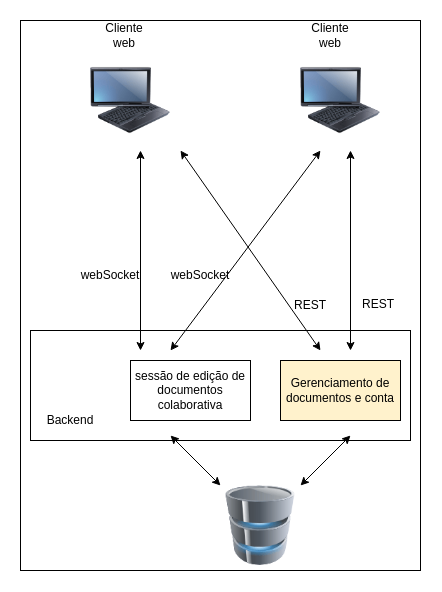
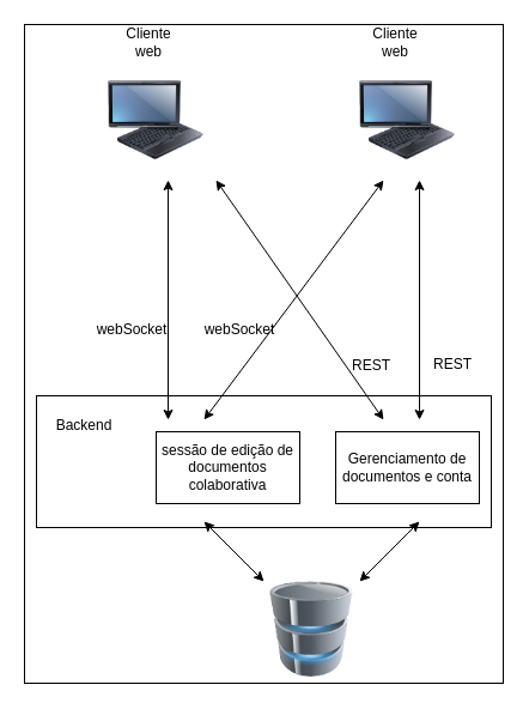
- <mxCell id="9" value="&lt;div&gt;Gerenciamento de&lt;/div&gt;&lt;div&gt;documentos e conta&lt;/div&gt;" style="rounded=0;whiteSpace=wrap;html=1;fillColor=#fff2cc;" vertex="1" parent="1"><mxGeometry x="280" y="360" width="120" height="60" as="geometry" /></mxCell>
+ <mxCell id="9" value="&lt;div&gt;Gerenciamento de&lt;/div&gt;&lt;div&gt;documentos e conta&lt;/div&gt;" style="rounded=0;whiteSpace=wrap;html=1;" vertex="1" parent="1"><mxGeometry x="280" y="360" width="120" height="60" as="geometry" /></mxCell>
- <mxCell id="21" value="Backend" style="text;html=1;strokeColor=none;fillColor=none;align=center;verticalAlign=middle;whiteSpace=wrap;rounded=0;" vertex="1" parent="1"><mxGeometry x="40" y="405" width="60" height="30" as="geometry" /></mxCell>
+ <mxCell id="21" value="Backend" style="text;html=1;strokeColor=none;fillColor=none;align=center;verticalAlign=middle;whiteSpace=wrap;rounded=0;" vertex="1" parent="1"><mxGeometry x="40" y="340" width="60" height="30" as="geometry" /></mxCell>
